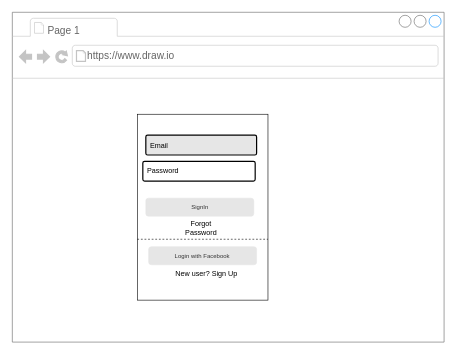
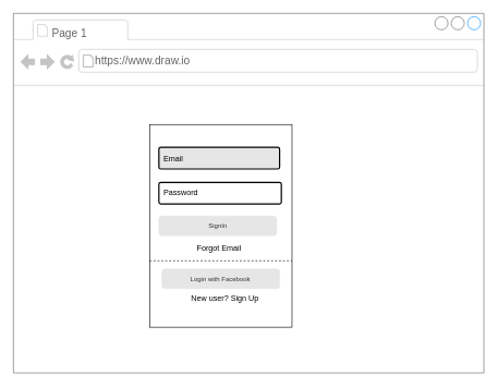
- <mxCell id="13" value="Password" style="rounded=1;arcSize=9;align=left;spacingLeft=5;strokeColor=#000000;html=1;strokeWidth=2;fontSize=12" vertex="1" parent="3"><mxGeometry x="217.63" y="248.5" width="187.37" height="33" as="geometry" /></mxCell>
+ <mxCell id="13" value="Password" style="rounded=1;arcSize=9;align=left;spacingLeft=5;strokeColor=#000000;html=1;strokeWidth=2;fontSize=12" vertex="1" parent="3"><mxGeometry x="222.63" y="258.5" width="187.37" height="33" as="geometry" /></mxCell>
- <mxCell id="9" value="Forgot Password" style="text;html=1;strokeColor=none;fillColor=none;align=center;verticalAlign=middle;whiteSpace=wrap;rounded=0;" vertex="1" parent="3"><mxGeometry x="269.886" y="350" width="90.237" height="20" as="geometry" /></mxCell>
+ <mxCell id="9" value="Forgot Email" style="text;html=1;strokeColor=none;fillColor=none;align=center;verticalAlign=middle;whiteSpace=wrap;rounded=0;" vertex="1" parent="3"><mxGeometry x="269.886" y="350" width="90.237" height="20" as="geometry" /></mxCell>
